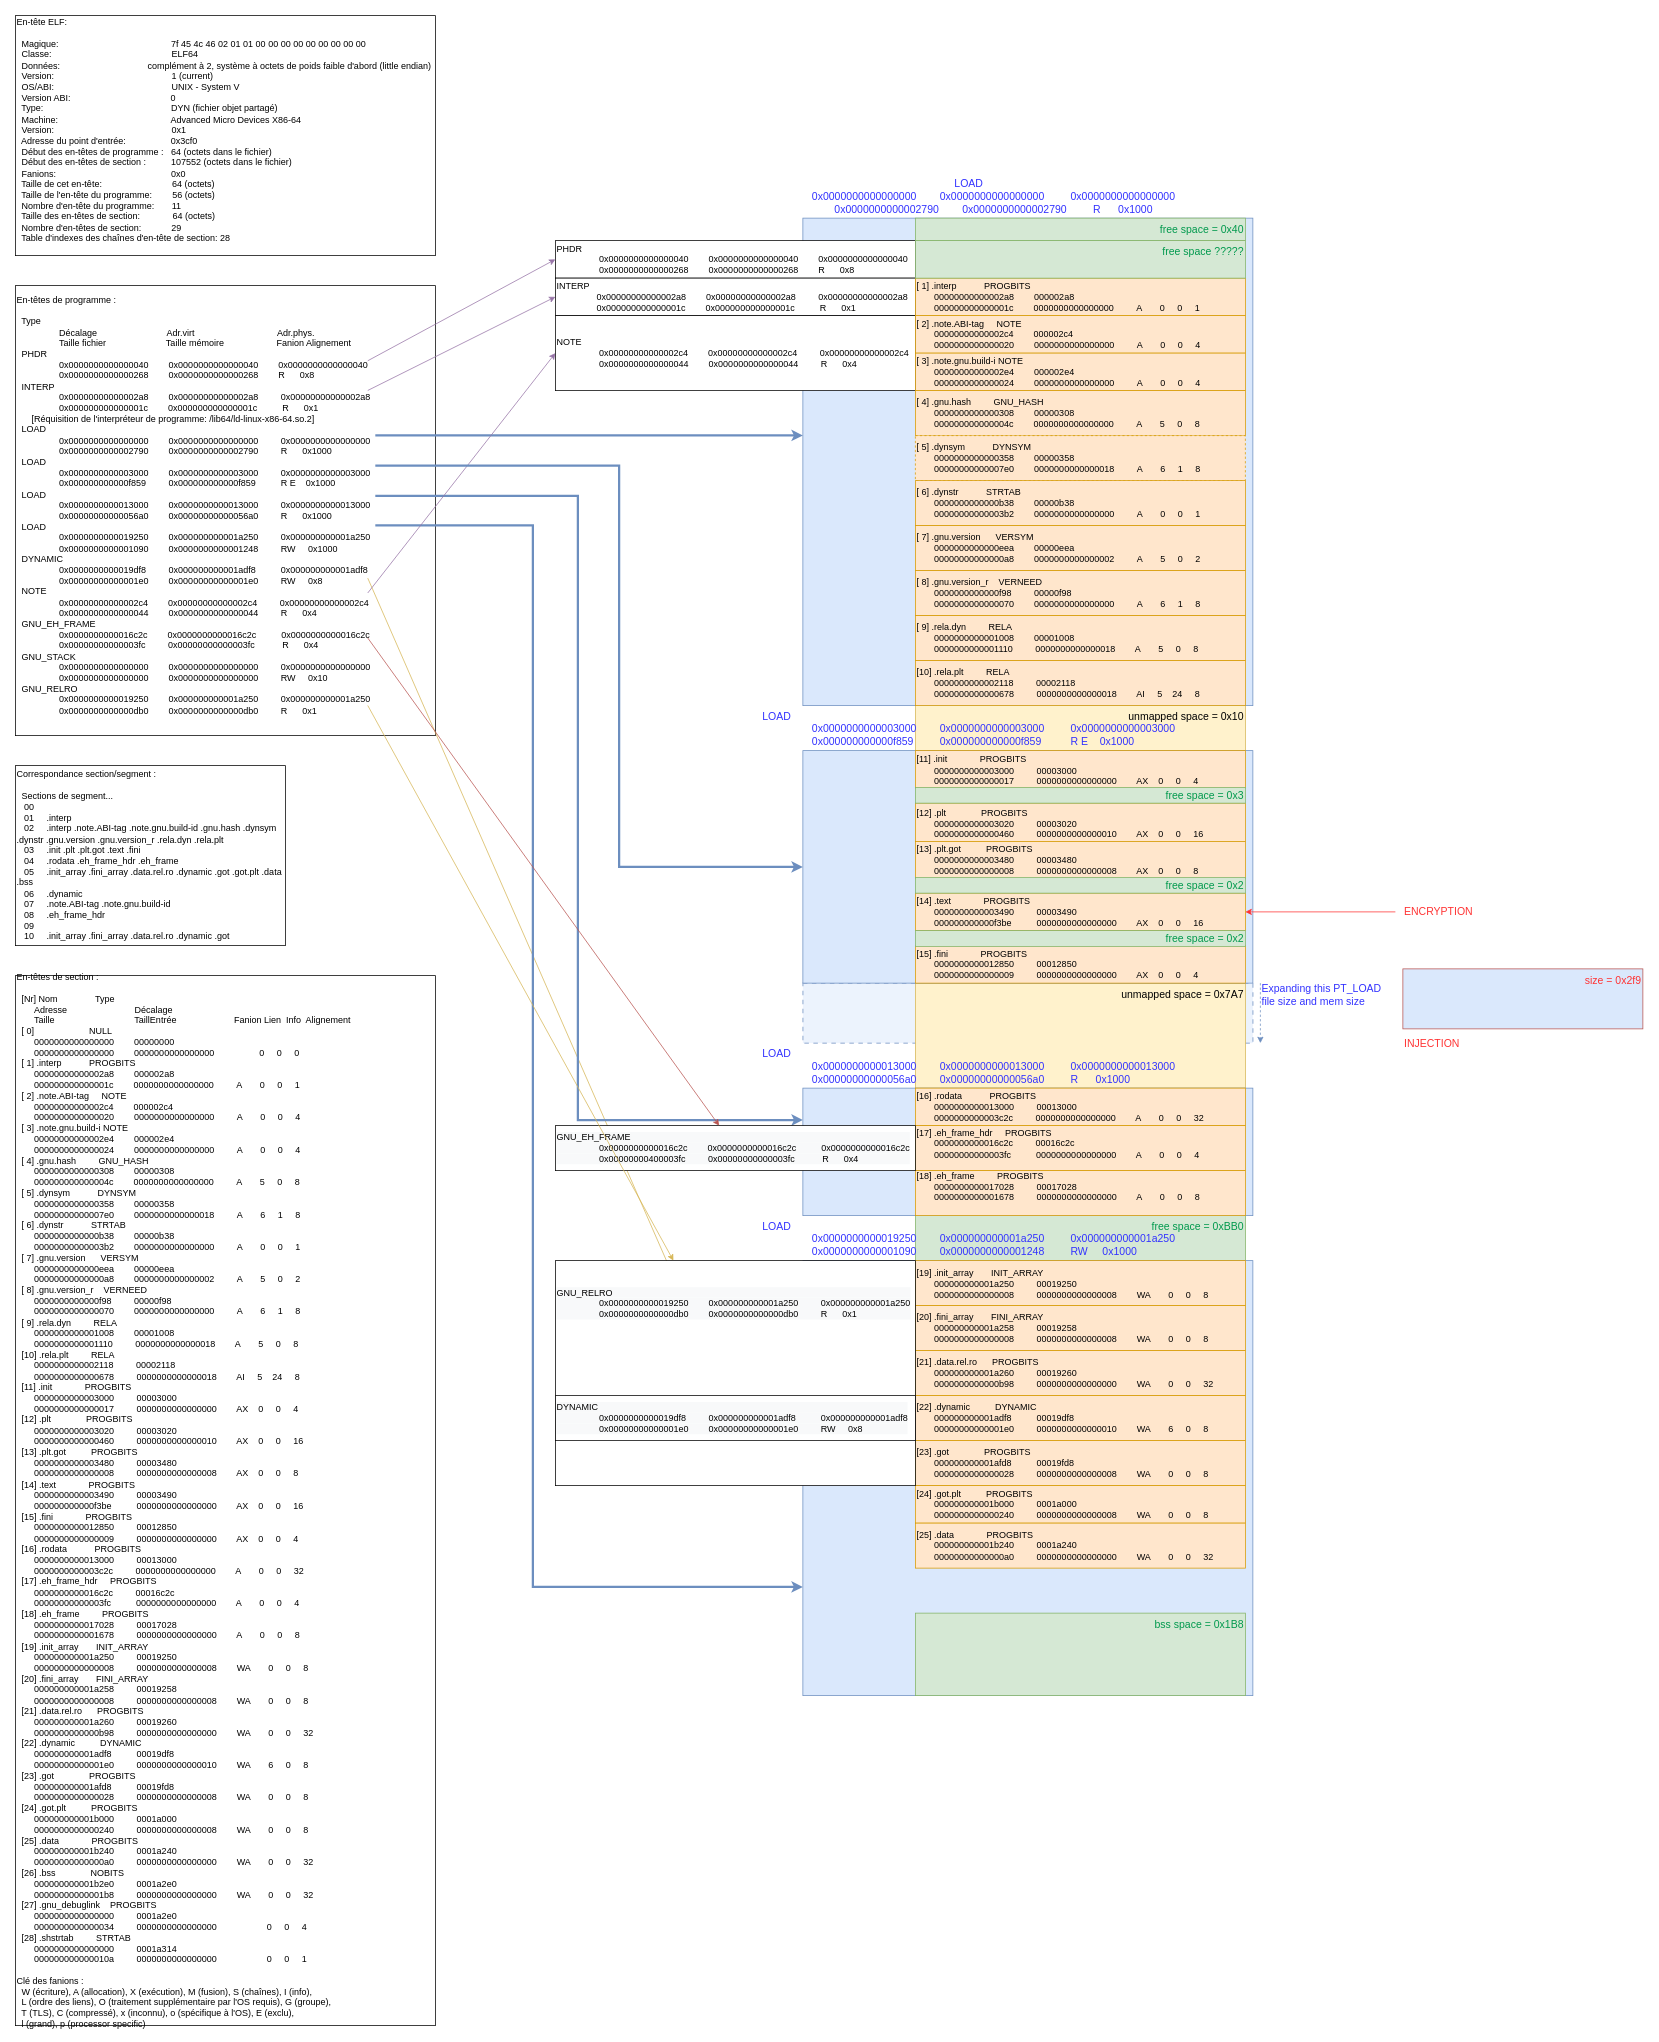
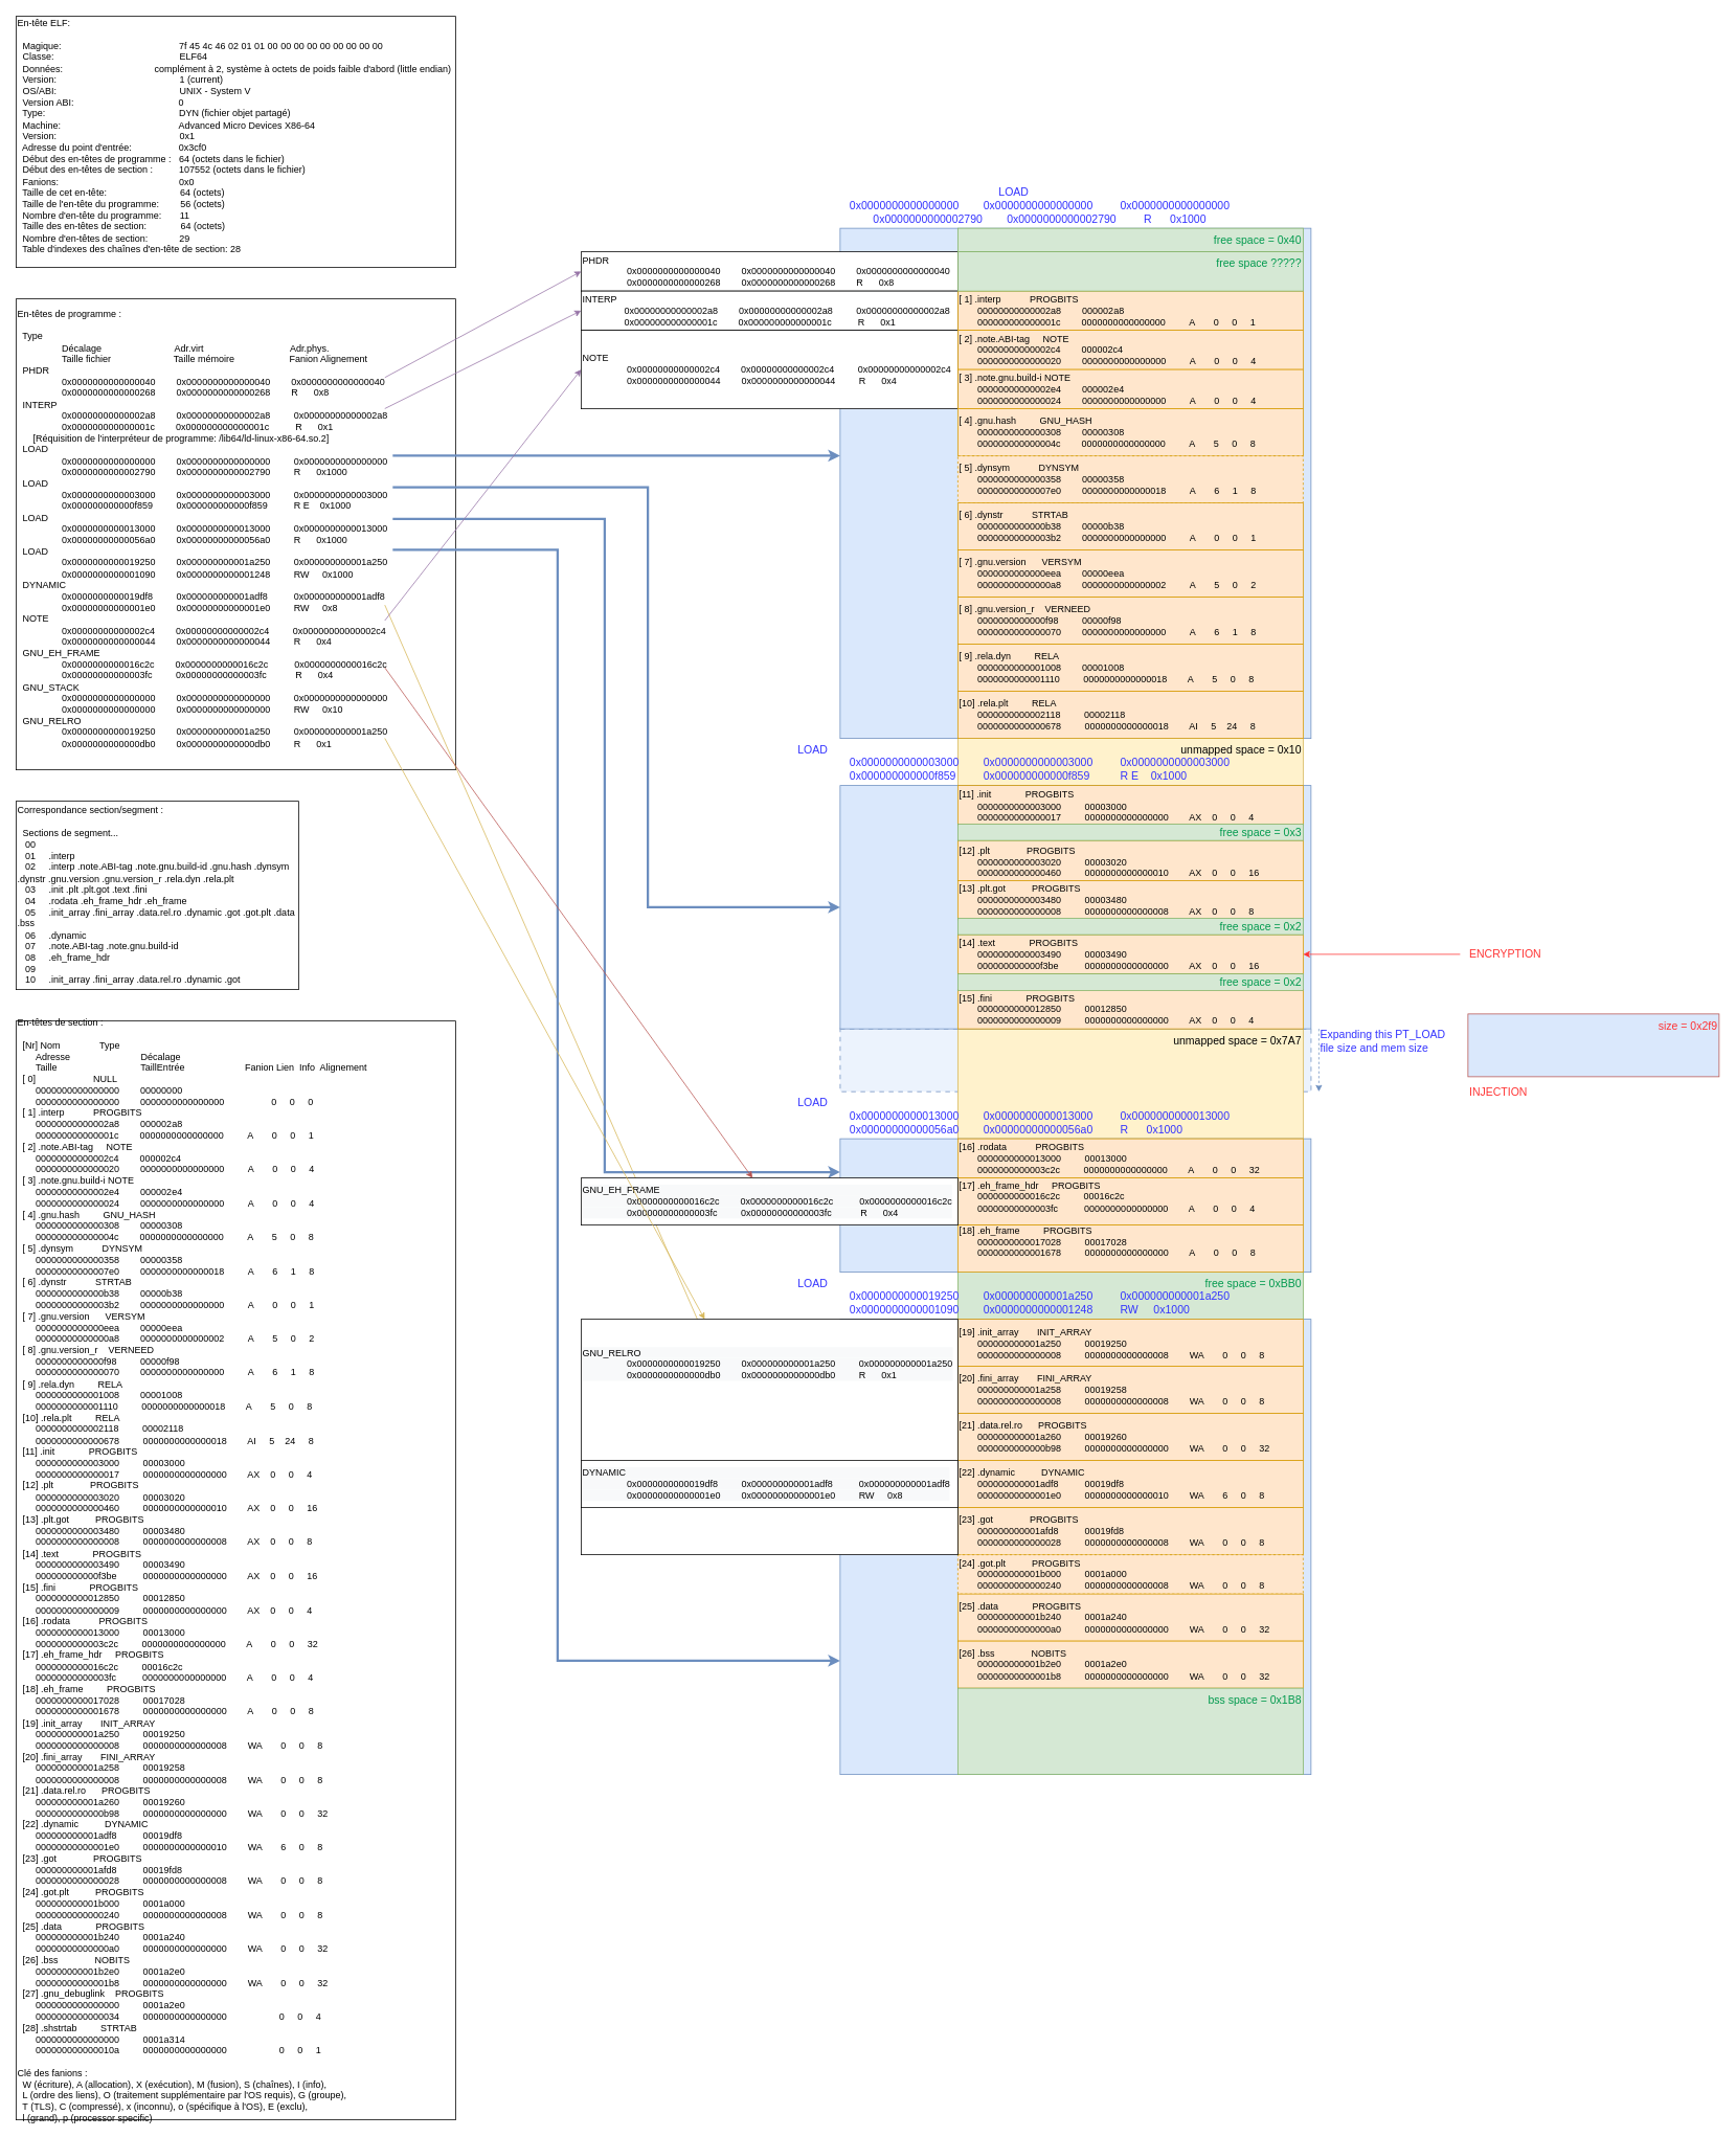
- <mxCell id="49" value="&#10;&#10;&lt;div style=&quot;color: rgb(0, 0, 0); font-family: helvetica; font-size: 12px; font-style: normal; font-weight: 400; letter-spacing: normal; text-align: left; text-indent: 0px; text-transform: none; word-spacing: 0px; background-color: rgb(248, 249, 250);&quot;&gt;GNU_EH_FRAME&lt;/div&gt;&lt;div style=&quot;color: rgb(0, 0, 0); font-family: helvetica; font-size: 12px; font-style: normal; font-weight: 400; letter-spacing: normal; text-align: left; text-indent: 0px; text-transform: none; word-spacing: 0px; background-color: rgb(248, 249, 250);&quot;&gt;&amp;nbsp; &amp;nbsp; &amp;nbsp; &amp;nbsp; &amp;nbsp; &amp;nbsp; &amp;nbsp; &amp;nbsp; &amp;nbsp;0x0000000000016c2c&amp;nbsp; &amp;nbsp; &amp;nbsp; &amp;nbsp; 0x0000000000016c2c&amp;nbsp; &amp;nbsp; &amp;nbsp; &amp;nbsp; &amp;nbsp; 0x0000000000016c2c&lt;/div&gt;&lt;div style=&quot;color: rgb(0, 0, 0); font-family: helvetica; font-size: 12px; font-style: normal; font-weight: 400; letter-spacing: normal; text-align: left; text-indent: 0px; text-transform: none; word-spacing: 0px; background-color: rgb(248, 249, 250);&quot;&gt;&amp;nbsp; &amp;nbsp; &amp;nbsp; &amp;nbsp; &amp;nbsp; &amp;nbsp; &amp;nbsp; &amp;nbsp; &amp;nbsp;0x00000000400003fc&amp;nbsp; &amp;nbsp; &amp;nbsp; &amp;nbsp; &amp;nbsp;0x00000000000003fc&amp;nbsp; &amp;nbsp; &amp;nbsp; &amp;nbsp; &amp;nbsp; &amp;nbsp;R&amp;nbsp; &amp;nbsp; &amp;nbsp; 0x4&lt;/div&gt;&#10;&#10;" style="rounded=0;whiteSpace=wrap;html=1;align=left;" parent="1" vertex="1"><mxGeometry x="740" y="1500" width="480" height="60" as="geometry" /></mxCell>
+ <mxCell id="49" value="&#10;&#10;&lt;div style=&quot;color: rgb(0, 0, 0); font-family: helvetica; font-size: 12px; font-style: normal; font-weight: 400; letter-spacing: normal; text-align: left; text-indent: 0px; text-transform: none; word-spacing: 0px; background-color: rgb(248, 249, 250);&quot;&gt;GNU_EH_FRAME&lt;/div&gt;&lt;div style=&quot;color: rgb(0, 0, 0); font-family: helvetica; font-size: 12px; font-style: normal; font-weight: 400; letter-spacing: normal; text-align: left; text-indent: 0px; text-transform: none; word-spacing: 0px; background-color: rgb(248, 249, 250);&quot;&gt;&amp;nbsp; &amp;nbsp; &amp;nbsp; &amp;nbsp; &amp;nbsp; &amp;nbsp; &amp;nbsp; &amp;nbsp; &amp;nbsp;0x0000000000016c2c&amp;nbsp; &amp;nbsp; &amp;nbsp; &amp;nbsp; 0x0000000000016c2c&amp;nbsp; &amp;nbsp; &amp;nbsp; &amp;nbsp; &amp;nbsp; 0x0000000000016c2c&lt;/div&gt;&lt;div style=&quot;color: rgb(0, 0, 0); font-family: helvetica; font-size: 12px; font-style: normal; font-weight: 400; letter-spacing: normal; text-align: left; text-indent: 0px; text-transform: none; word-spacing: 0px; background-color: rgb(248, 249, 250);&quot;&gt;&amp;nbsp; &amp;nbsp; &amp;nbsp; &amp;nbsp; &amp;nbsp; &amp;nbsp; &amp;nbsp; &amp;nbsp; &amp;nbsp;0x00000000000003fc&amp;nbsp; &amp;nbsp; &amp;nbsp; &amp;nbsp; &amp;nbsp;0x00000000000003fc&amp;nbsp; &amp;nbsp; &amp;nbsp; &amp;nbsp; &amp;nbsp; &amp;nbsp;R&amp;nbsp; &amp;nbsp; &amp;nbsp; 0x4&lt;/div&gt;&#10;&#10;" style="rounded=0;whiteSpace=wrap;html=1;align=left;" parent="1" vertex="1"><mxGeometry x="740" y="1500" width="480" height="60" as="geometry" /></mxCell>
- <mxCell id="46" value="&#10;&#10;&lt;div style=&quot;color: rgb(0, 0, 0); font-style: normal; font-weight: 400; letter-spacing: normal; text-align: left; text-indent: 0px; text-transform: none; word-spacing: 0px; font-family: helvetica; font-size: 12px;&quot;&gt;[24] .got.plt&amp;nbsp; &amp;nbsp; &amp;nbsp; &amp;nbsp; &amp;nbsp; PROGBITS&lt;/div&gt;&lt;div style=&quot;color: rgb(0, 0, 0); font-style: normal; font-weight: 400; letter-spacing: normal; text-align: left; text-indent: 0px; text-transform: none; word-spacing: 0px; font-family: helvetica; font-size: 12px;&quot;&gt;&amp;nbsp; &amp;nbsp; &amp;nbsp; &amp;nbsp;000000000001b000&amp;nbsp; &amp;nbsp; &amp;nbsp; &amp;nbsp; &amp;nbsp;0001a000&lt;/div&gt;&lt;div style=&quot;color: rgb(0, 0, 0); font-style: normal; font-weight: 400; letter-spacing: normal; text-align: left; text-indent: 0px; text-transform: none; word-spacing: 0px; font-family: helvetica; font-size: 12px;&quot;&gt;&amp;nbsp; &amp;nbsp; &amp;nbsp; &amp;nbsp;0000000000000240&amp;nbsp; &amp;nbsp; &amp;nbsp; &amp;nbsp; &amp;nbsp;0000000000000008&amp;nbsp; &amp;nbsp; &amp;nbsp; &amp;nbsp; WA&amp;nbsp; &amp;nbsp; &amp;nbsp; &amp;nbsp;0&amp;nbsp; &amp;nbsp; &amp;nbsp;0&amp;nbsp; &amp;nbsp; &amp;nbsp;8&lt;/div&gt;&#10;&#10;" style="rounded=0;whiteSpace=wrap;html=1;labelBackgroundColor=none;fontSize=14;align=left;fillColor=#ffe6cc;strokeColor=#d79b00;" parent="1" vertex="1"><mxGeometry x="1220" y="1980" width="440" height="50" as="geometry" /></mxCell>
+ <mxCell id="46" value="&#10;&#10;&lt;div style=&quot;color: rgb(0, 0, 0); font-style: normal; font-weight: 400; letter-spacing: normal; text-align: left; text-indent: 0px; text-transform: none; word-spacing: 0px; font-family: helvetica; font-size: 12px;&quot;&gt;[24] .got.plt&amp;nbsp; &amp;nbsp; &amp;nbsp; &amp;nbsp; &amp;nbsp; PROGBITS&lt;/div&gt;&lt;div style=&quot;color: rgb(0, 0, 0); font-style: normal; font-weight: 400; letter-spacing: normal; text-align: left; text-indent: 0px; text-transform: none; word-spacing: 0px; font-family: helvetica; font-size: 12px;&quot;&gt;&amp;nbsp; &amp;nbsp; &amp;nbsp; &amp;nbsp;000000000001b000&amp;nbsp; &amp;nbsp; &amp;nbsp; &amp;nbsp; &amp;nbsp;0001a000&lt;/div&gt;&lt;div style=&quot;color: rgb(0, 0, 0); font-style: normal; font-weight: 400; letter-spacing: normal; text-align: left; text-indent: 0px; text-transform: none; word-spacing: 0px; font-family: helvetica; font-size: 12px;&quot;&gt;&amp;nbsp; &amp;nbsp; &amp;nbsp; &amp;nbsp;0000000000000240&amp;nbsp; &amp;nbsp; &amp;nbsp; &amp;nbsp; &amp;nbsp;0000000000000008&amp;nbsp; &amp;nbsp; &amp;nbsp; &amp;nbsp; WA&amp;nbsp; &amp;nbsp; &amp;nbsp; &amp;nbsp;0&amp;nbsp; &amp;nbsp; &amp;nbsp;0&amp;nbsp; &amp;nbsp; &amp;nbsp;8&lt;/div&gt;&#10;&#10;" style="rounded=0;whiteSpace=wrap;html=1;labelBackgroundColor=none;fontSize=14;align=left;fillColor=#ffe6cc;strokeColor=#d79b00;dashed=1;" parent="1" vertex="1"><mxGeometry x="1220" y="1980" width="440" height="50" as="geometry" /></mxCell>
+ <mxCell id="48" value="&#10;&#10;&lt;div style=&quot;color: rgb(0, 0, 0); font-style: normal; font-weight: 400; letter-spacing: normal; text-align: left; text-indent: 0px; text-transform: none; word-spacing: 0px; font-family: helvetica; font-size: 12px;&quot;&gt;[26] .bss&amp;nbsp; &amp;nbsp; &amp;nbsp; &amp;nbsp; &amp;nbsp; &amp;nbsp; &amp;nbsp; NOBITS&lt;/div&gt;&lt;div style=&quot;color: rgb(0, 0, 0); font-style: normal; font-weight: 400; letter-spacing: normal; text-align: left; text-indent: 0px; text-transform: none; word-spacing: 0px; font-family: helvetica; font-size: 12px;&quot;&gt;&amp;nbsp; &amp;nbsp; &amp;nbsp; &amp;nbsp;000000000001b2e0&amp;nbsp; &amp;nbsp; &amp;nbsp; &amp;nbsp; &amp;nbsp;0001a2e0&lt;/div&gt;&lt;div style=&quot;color: rgb(0, 0, 0); font-style: normal; font-weight: 400; letter-spacing: normal; text-align: left; text-indent: 0px; text-transform: none; word-spacing: 0px; font-family: helvetica; font-size: 12px;&quot;&gt;&amp;nbsp; &amp;nbsp; &amp;nbsp; &amp;nbsp;00000000000001b8&amp;nbsp; &amp;nbsp; &amp;nbsp; &amp;nbsp; &amp;nbsp;0000000000000000&amp;nbsp; &amp;nbsp; &amp;nbsp; &amp;nbsp; WA&amp;nbsp; &amp;nbsp; &amp;nbsp; &amp;nbsp;0&amp;nbsp; &amp;nbsp; &amp;nbsp;0&amp;nbsp; &amp;nbsp; &amp;nbsp;32&lt;/div&gt;&#10;&#10;" style="rounded=0;whiteSpace=wrap;html=1;labelBackgroundColor=none;fontSize=14;align=left;fillColor=#ffe6cc;strokeColor=#d79b00;" parent="1" vertex="1"><mxGeometry x="1220" y="2090" width="440" height="60" as="geometry" /></mxCell>
